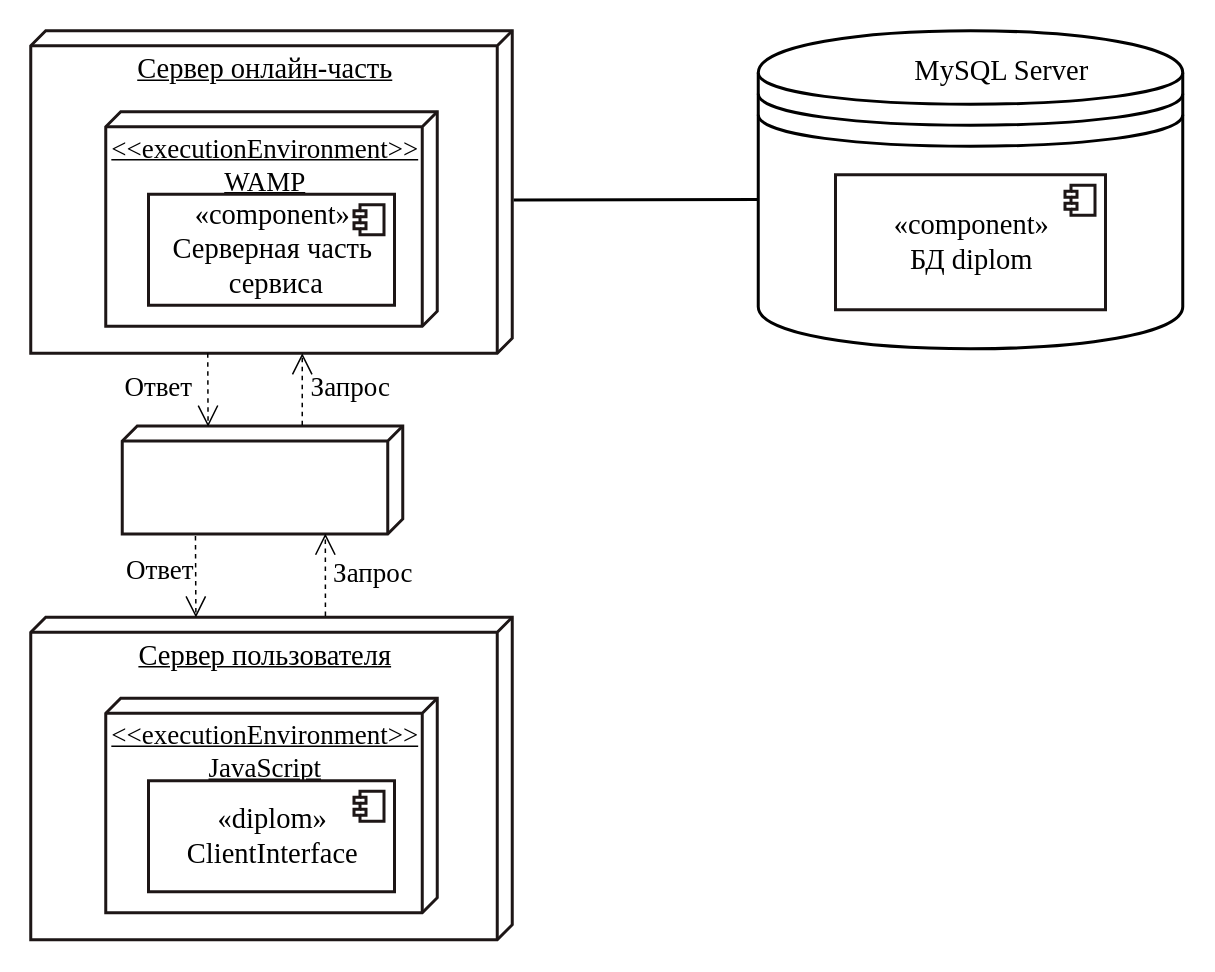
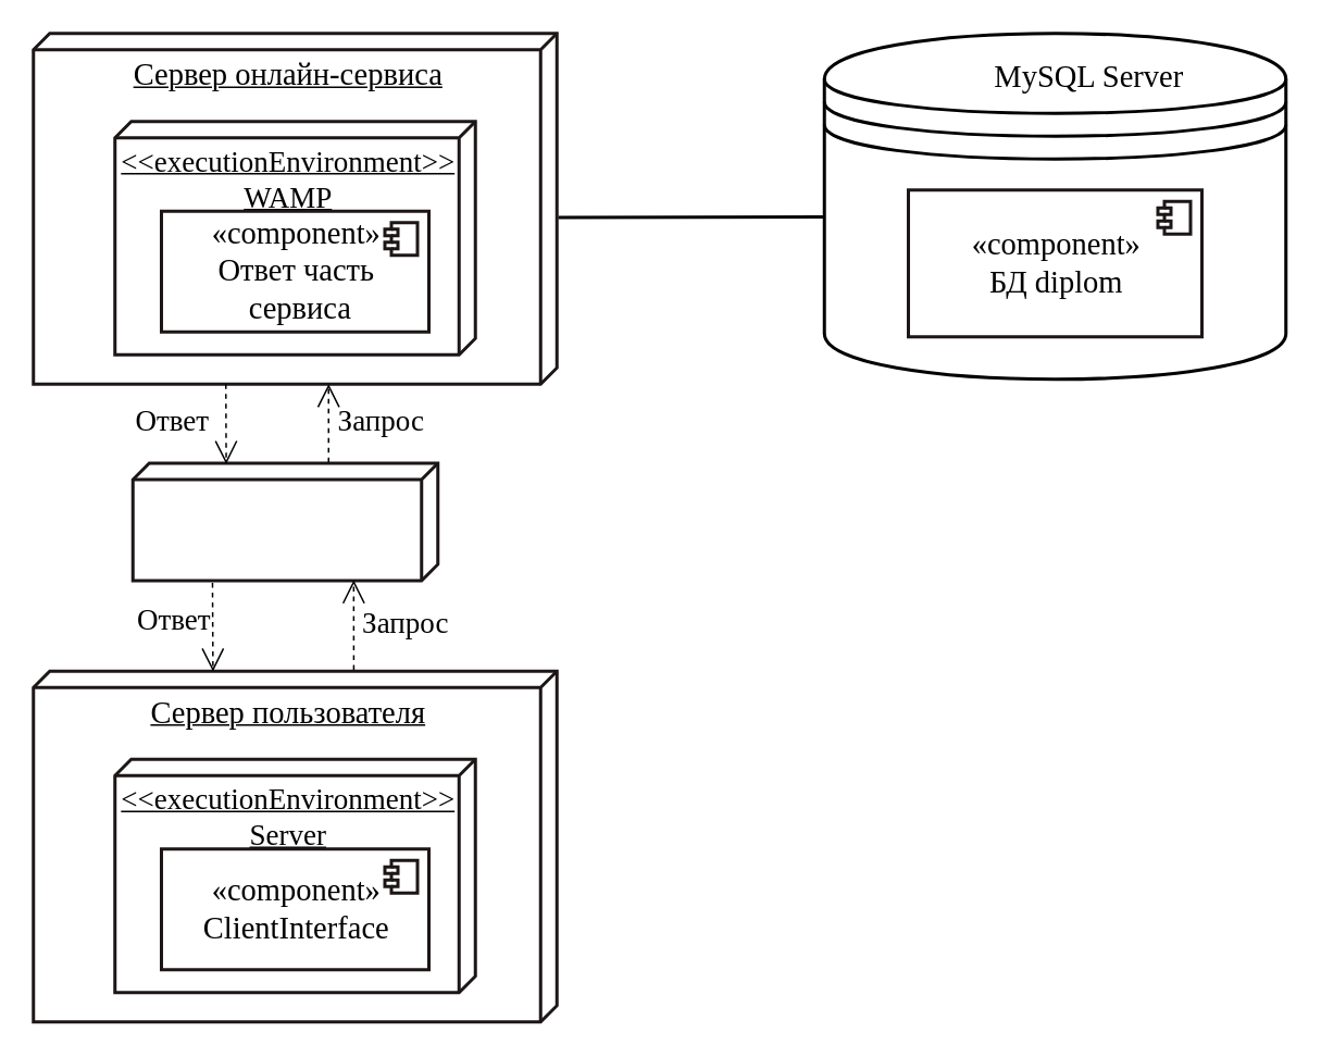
- <mxCell id="5" value="&lt;font color=&quot;#000000&quot; style=&quot;font-size: 19px;&quot;&gt;Сервер онлайн-часть&lt;/font&gt;" style="verticalAlign=top;align=center;spacingTop=8;spacingLeft=2;spacingRight=12;shape=cube;size=10;direction=south;fontStyle=4;html=1;fillColor=#FFFFFF;strokeColor=#1d1616;strokeWidth=2;fontFamily=Times New Roman;fontSize=14;" parent="1" vertex="1"><mxGeometry x="20" y="20" width="321" height="215" as="geometry" /></mxCell>
+ <mxCell id="5" value="&lt;font color=&quot;#000000&quot; style=&quot;font-size: 19px;&quot;&gt;Сервер онлайн-сервиса&lt;/font&gt;" style="verticalAlign=top;align=center;spacingTop=8;spacingLeft=2;spacingRight=12;shape=cube;size=10;direction=south;fontStyle=4;html=1;fillColor=#FFFFFF;strokeColor=#1d1616;strokeWidth=2;fontFamily=Times New Roman;fontSize=14;" parent="1" vertex="1"><mxGeometry x="20" y="20" width="321" height="215" as="geometry" /></mxCell>
- <mxCell id="7" value="&lt;font style=&quot;font-size: 19px;&quot;&gt;«component»&lt;br style=&quot;&quot;&gt;Серверная часть&lt;br style=&quot;&quot;&gt;&amp;nbsp;сервиса&lt;/font&gt;" style="html=1;dropTarget=0;strokeColor=#1d1616;strokeWidth=2;fontFamily=Times New Roman;fontSize=14;fontColor=#000000;fillColor=#FFFFFF;" parent="1" vertex="1"><mxGeometry x="98.5" y="129" width="164" height="74" as="geometry" /></mxCell>
+ <mxCell id="7" value="&lt;font style=&quot;font-size: 19px;&quot;&gt;«component»&lt;br style=&quot;&quot;&gt;Ответ часть&lt;br style=&quot;&quot;&gt;&amp;nbsp;сервиса&lt;/font&gt;" style="html=1;dropTarget=0;strokeColor=#1d1616;strokeWidth=2;fontFamily=Times New Roman;fontSize=14;fontColor=#000000;fillColor=#FFFFFF;" parent="1" vertex="1"><mxGeometry x="98.5" y="129" width="164" height="74" as="geometry" /></mxCell>
- <mxCell id="11" value="&lt;font style=&quot;font-size: 18px;&quot;&gt;&amp;lt;&amp;lt;executionEnvironment&amp;gt;&amp;gt;&lt;br style=&quot;&quot;&gt;&lt;span style=&quot;&quot;&gt;JavaScript&lt;/span&gt;&lt;/font&gt;" style="verticalAlign=top;align=center;spacingTop=8;spacingLeft=2;spacingRight=12;shape=cube;size=10;direction=south;fontStyle=4;html=1;strokeColor=#1d1616;strokeWidth=2;fontFamily=Times New Roman;fontSize=14;fontColor=#000000;fillColor=#FFFFFF;" parent="1" vertex="1"><mxGeometry x="70" y="465" width="221" height="143" as="geometry" /></mxCell>
+ <mxCell id="11" value="&lt;font style=&quot;font-size: 18px;&quot;&gt;&amp;lt;&amp;lt;executionEnvironment&amp;gt;&amp;gt;&lt;br style=&quot;&quot;&gt;&lt;span style=&quot;&quot;&gt;Server&lt;/span&gt;&lt;/font&gt;" style="verticalAlign=top;align=center;spacingTop=8;spacingLeft=2;spacingRight=12;shape=cube;size=10;direction=south;fontStyle=4;html=1;strokeColor=#1d1616;strokeWidth=2;fontFamily=Times New Roman;fontSize=14;fontColor=#000000;fillColor=#FFFFFF;" parent="1" vertex="1"><mxGeometry x="70" y="465" width="221" height="143" as="geometry" /></mxCell>
- <mxCell id="12" value="&lt;font style=&quot;font-size: 19px;&quot;&gt;«diplom»&lt;br style=&quot;&quot;&gt;ClientInterface&lt;/font&gt;" style="html=1;dropTarget=0;strokeColor=#1d1616;strokeWidth=2;fontFamily=Times New Roman;fontSize=14;fontColor=#000000;fillColor=#FFFFFF;" parent="1" vertex="1"><mxGeometry x="98.5" y="520" width="164" height="74" as="geometry" /></mxCell>
+ <mxCell id="12" value="&lt;font style=&quot;font-size: 19px;&quot;&gt;«component»&lt;br style=&quot;&quot;&gt;ClientInterface&lt;/font&gt;" style="html=1;dropTarget=0;strokeColor=#1d1616;strokeWidth=2;fontFamily=Times New Roman;fontSize=14;fontColor=#000000;fillColor=#FFFFFF;" parent="1" vertex="1"><mxGeometry x="98.5" y="520" width="164" height="74" as="geometry" /></mxCell>
